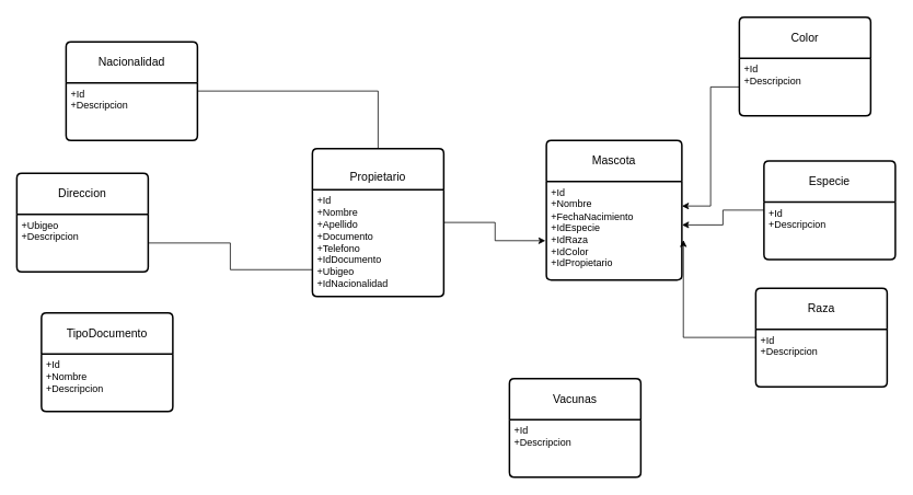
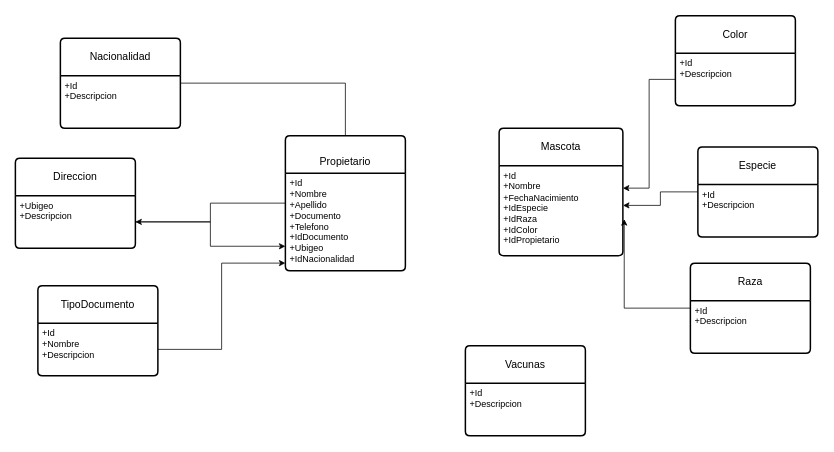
- <mxCell id="24" style="edgeStyle=orthogonalEdgeStyle;rounded=0;orthogonalLoop=1;jettySize=auto;html=1;entryX=-0.007;entryY=0.602;entryDx=0;entryDy=0;entryPerimeter=0;" parent="1" source="17" target="20" edge="1"><mxGeometry relative="1" as="geometry" /></mxCell>
+ <mxCell id="24" style="edgeStyle=orthogonalEdgeStyle;rounded=0;orthogonalLoop=1;jettySize=auto;html=1;" parent="1" source="17" target="8" edge="1"><mxGeometry relative="1" as="geometry" /></mxCell>
- <mxCell id="25" style="edgeStyle=orthogonalEdgeStyle;rounded=0;orthogonalLoop=1;jettySize=auto;html=1;entryX=0;entryY=0.75;entryDx=0;entryDy=0;endArrow=none;" parent="1" source="8" target="18" edge="1"><mxGeometry relative="1" as="geometry" /></mxCell>
+ <mxCell id="25" style="edgeStyle=orthogonalEdgeStyle;rounded=0;orthogonalLoop=1;jettySize=auto;html=1;entryX=0;entryY=0.75;entryDx=0;entryDy=0;" parent="1" source="8" target="18" edge="1"><mxGeometry relative="1" as="geometry" /></mxCell>
+ <mxCell id="26" style="edgeStyle=orthogonalEdgeStyle;rounded=0;orthogonalLoop=1;jettySize=auto;html=1;entryX=0;entryY=0.923;entryDx=0;entryDy=0;entryPerimeter=0;" parent="1" source="3" target="18" edge="1"><mxGeometry relative="1" as="geometry" /></mxCell>
